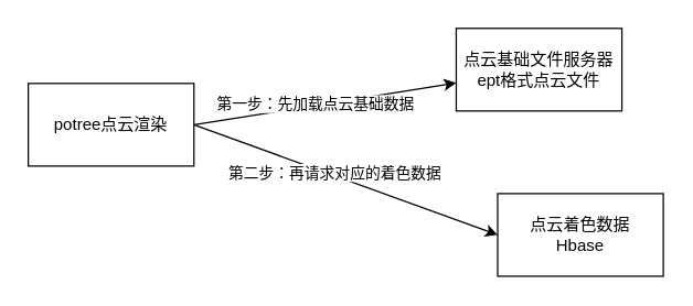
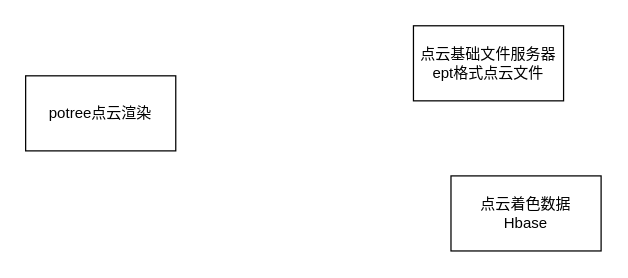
- <mxCell id="2" style="rounded=0;orthogonalLoop=1;jettySize=auto;html=1;exitX=1;exitY=0.5;exitDx=0;exitDy=0;" parent="1" source="6" target="7" edge="1"><mxGeometry relative="1" as="geometry" /></mxCell>
- <mxCell id="3" value="第一步：先加载点云基础数据" style="edgeLabel;html=1;align=center;verticalAlign=middle;resizable=0;points=[];" parent="2" vertex="1" connectable="0"><mxGeometry x="-0.07" y="1" relative="1" as="geometry"><mxPoint as="offset" /></mxGeometry></mxCell>
- <mxCell id="4" style="rounded=0;orthogonalLoop=1;jettySize=auto;html=1;exitX=1;exitY=0.5;exitDx=0;exitDy=0;entryX=0;entryY=0.5;entryDx=0;entryDy=0;" parent="1" source="6" target="8" edge="1"><mxGeometry relative="1" as="geometry" /></mxCell>
- <mxCell id="5" value="第二步：再请求对应的着色数据" style="edgeLabel;html=1;align=center;verticalAlign=middle;resizable=0;points=[];" parent="4" vertex="1" connectable="0"><mxGeometry x="-0.087" y="2" relative="1" as="geometry"><mxPoint as="offset" /></mxGeometry></mxCell>
